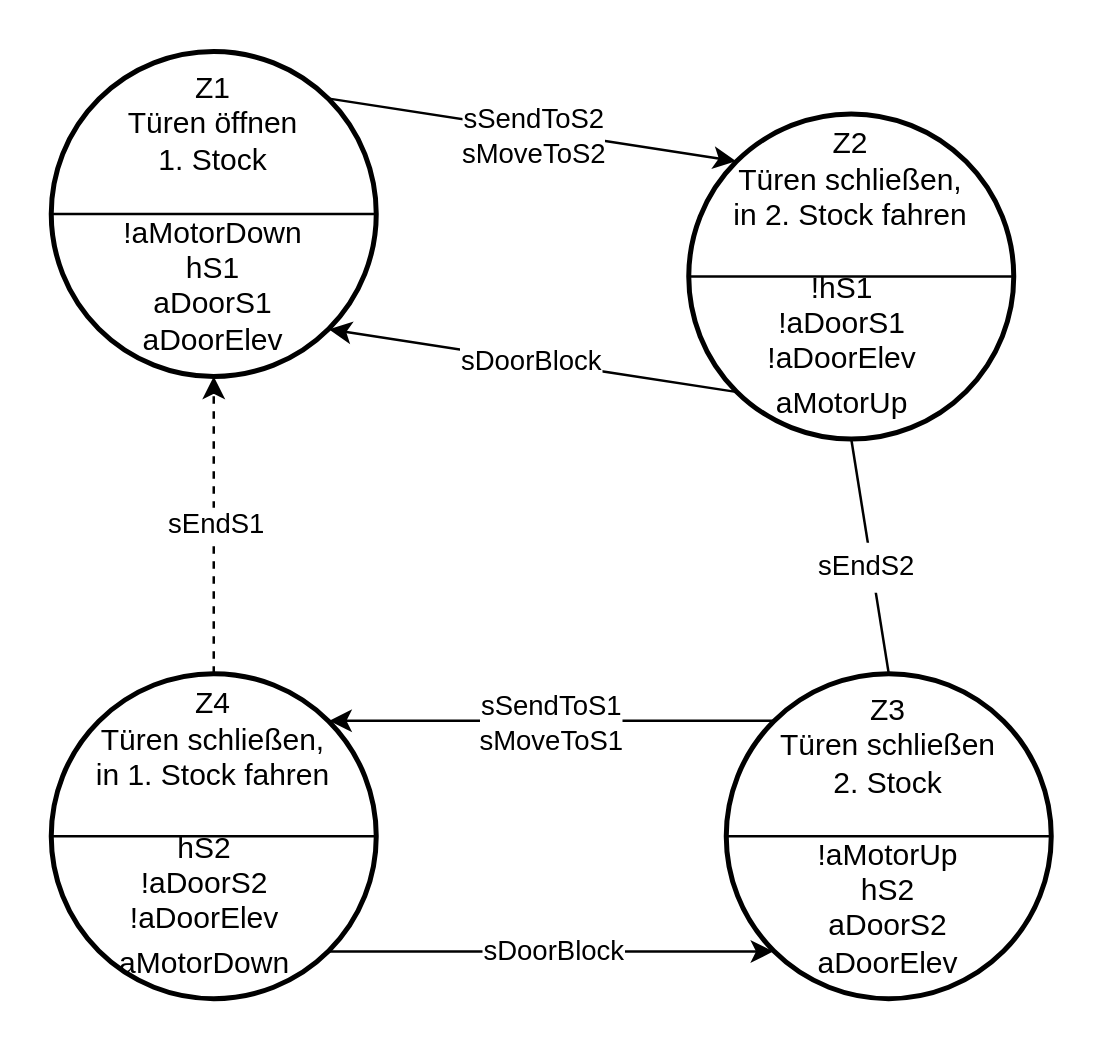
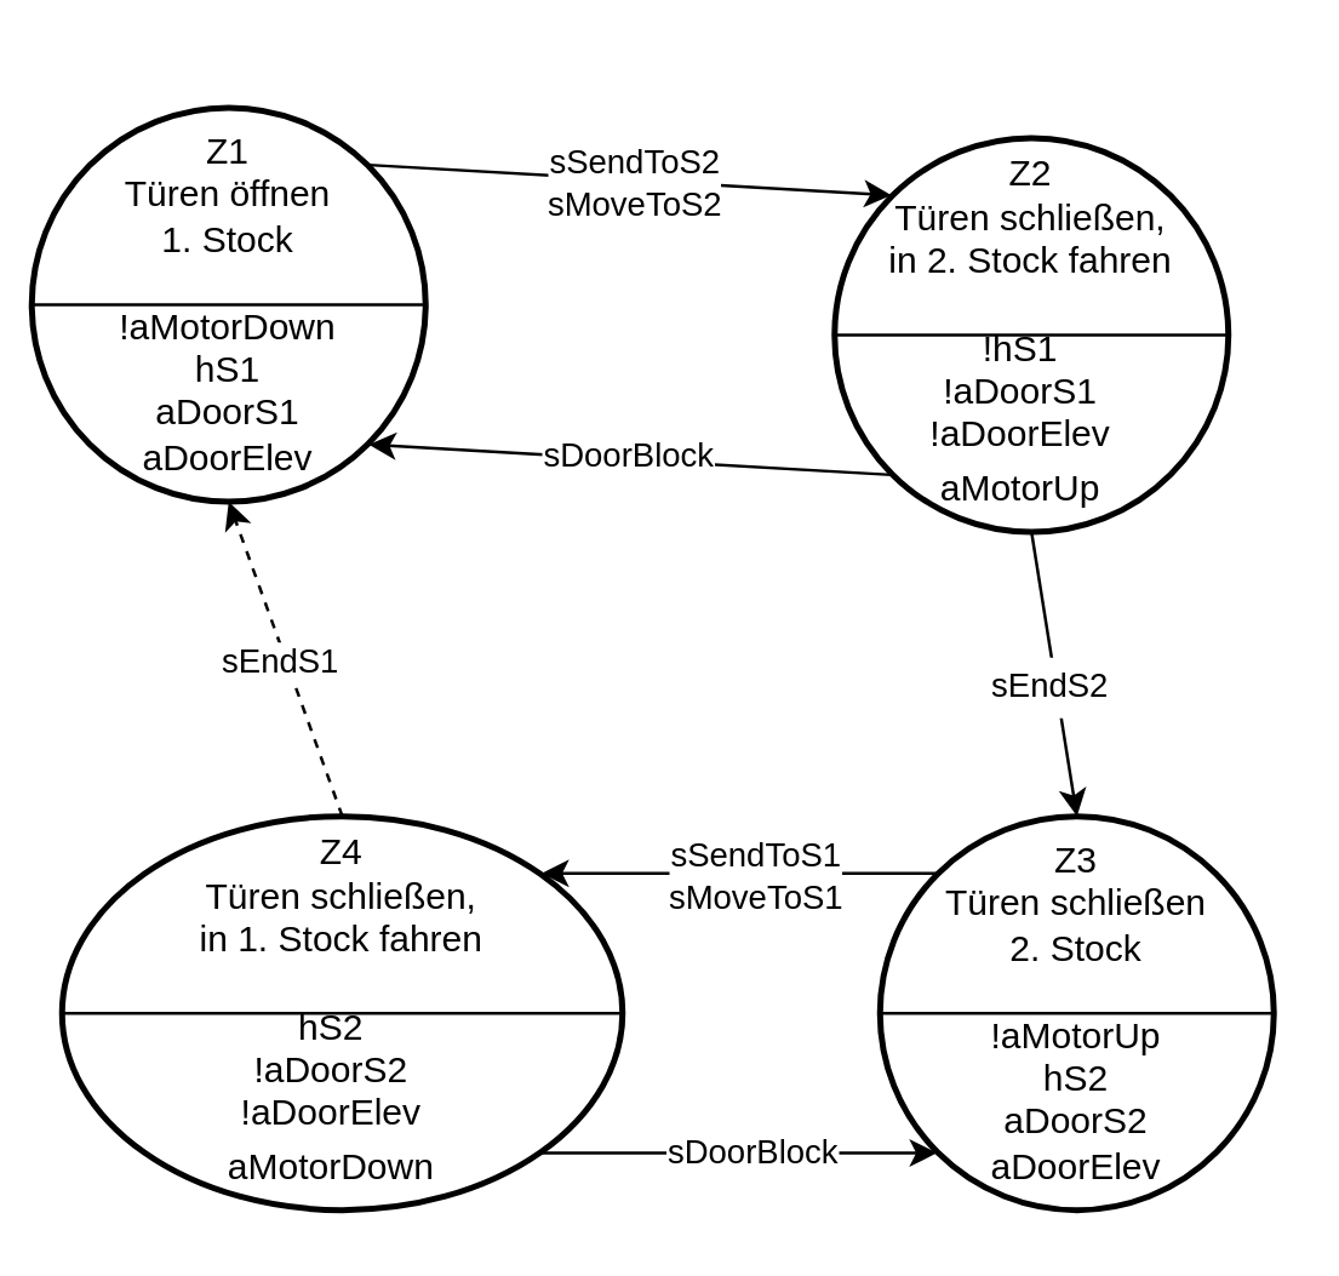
- <mxCell id="2" value="Z1&lt;br&gt;Türen öffnen&lt;br&gt;1. Stock&lt;br&gt;&lt;br&gt;&lt;table border=&quot;0&quot; cellpadding=&quot;0&quot; cellspacing=&quot;0&quot; width=&quot;87&quot; style=&quot;border-collapse: collapse ; width: 65pt&quot;&gt;&lt;tbody&gt;&lt;tr style=&quot;height: 15.0pt&quot;&gt;  &lt;td height=&quot;20&quot; width=&quot;87&quot; style=&quot;height: 15.0pt ; width: 65pt&quot;&gt;!aMotorDown&lt;br&gt;hS1&lt;br&gt;aDoorS1&lt;br&gt;aDoorElev&lt;br&gt;&lt;/td&gt;&lt;/tr&gt;&lt;/tbody&gt;&lt;/table&gt;" style="strokeWidth=2;html=1;shape=mxgraph.flowchart.start_2;whiteSpace=wrap;" vertex="1" parent="1"><mxGeometry x="20" y="20" width="130" height="130" as="geometry" /></mxCell>
+ <mxCell id="2" value="Z1&lt;br&gt;Türen öffnen&lt;br&gt;1. Stock&lt;br&gt;&lt;br&gt;&lt;table border=&quot;0&quot; cellpadding=&quot;0&quot; cellspacing=&quot;0&quot; width=&quot;87&quot; style=&quot;border-collapse: collapse ; width: 65pt&quot;&gt;&lt;tbody&gt;&lt;tr style=&quot;height: 15.0pt&quot;&gt;  &lt;td height=&quot;20&quot; width=&quot;87&quot; style=&quot;height: 15.0pt ; width: 65pt&quot;&gt;!aMotorDown&lt;br&gt;hS1&lt;br&gt;aDoorS1&lt;br&gt;aDoorElev&lt;br&gt;&lt;/td&gt;&lt;/tr&gt;&lt;/tbody&gt;&lt;/table&gt;" style="strokeWidth=2;html=1;shape=mxgraph.flowchart.start_2;whiteSpace=wrap;" vertex="1" parent="1"><mxGeometry x="10" y="35" width="130" height="130" as="geometry" /></mxCell>
- <mxCell id="10" value="" style="endArrow=none;html=1;rounded=0;exitX=0.5;exitY=1;exitDx=0;exitDy=0;exitPerimeter=0;entryX=0.5;entryY=0;entryDx=0;entryDy=0;entryPerimeter=0;" edge="1" parent="1" source="5" target="12"><mxGeometry width="50" height="50" relative="1" as="geometry"><mxPoint x="290" y="358.85" as="sourcePoint" /><mxPoint x="585" y="308.85" as="targetPoint" /></mxGeometry></mxCell>
+ <mxCell id="10" value="" style="endArrow=classic;html=1;rounded=0;exitX=0.5;exitY=1;exitDx=0;exitDy=0;exitPerimeter=0;entryX=0.5;entryY=0;entryDx=0;entryDy=0;entryPerimeter=0;" edge="1" parent="1" source="5" target="12"><mxGeometry width="50" height="50" relative="1" as="geometry"><mxPoint x="290" y="358.85" as="sourcePoint" /><mxPoint x="585" y="308.85" as="targetPoint" /></mxGeometry></mxCell>
- <mxCell id="13" value="Z4&lt;br&gt;Türen schließen,&lt;br&gt;in 1. Stock fahren&lt;br&gt;&lt;br&gt;&lt;table border=&quot;0&quot; cellpadding=&quot;0&quot; cellspacing=&quot;0&quot; width=&quot;87&quot; style=&quot;border-collapse: collapse ; width: 65pt&quot;&gt;&lt;tbody&gt;&lt;tr style=&quot;height: 15.0pt&quot;&gt;  &lt;td height=&quot;20&quot; width=&quot;87&quot; style=&quot;height: 15.0pt ; width: 65pt&quot;&gt;hS2&lt;br&gt;!aDoorS2&lt;br&gt;!aDoorElev&lt;br&gt;&lt;table border=&quot;0&quot; cellpadding=&quot;0&quot; cellspacing=&quot;0&quot; width=&quot;87&quot; style=&quot;border-collapse: collapse ; width: 65pt&quot;&gt;&lt;tbody&gt;&lt;tr style=&quot;height: 15.0pt&quot;&gt;  &lt;td height=&quot;20&quot; width=&quot;87&quot; style=&quot;height: 15.0pt ; width: 65pt&quot;&gt;aMotorDown&lt;/td&gt;&lt;/tr&gt;&lt;/tbody&gt;&lt;/table&gt;&lt;/td&gt;&lt;/tr&gt;&lt;/tbody&gt;&lt;/table&gt;" style="strokeWidth=2;html=1;shape=mxgraph.flowchart.start_2;whiteSpace=wrap;" vertex="1" parent="1"><mxGeometry x="20" y="268.85" width="130" height="130" as="geometry" /></mxCell>
+ <mxCell id="13" value="Z4&lt;br&gt;Türen schließen,&lt;br&gt;in 1. Stock fahren&lt;br&gt;&lt;br&gt;&lt;table border=&quot;0&quot; cellpadding=&quot;0&quot; cellspacing=&quot;0&quot; width=&quot;87&quot; style=&quot;border-collapse: collapse ; width: 65pt&quot;&gt;&lt;tbody&gt;&lt;tr style=&quot;height: 15.0pt&quot;&gt;  &lt;td height=&quot;20&quot; width=&quot;87&quot; style=&quot;height: 15.0pt ; width: 65pt&quot;&gt;hS2&lt;br&gt;!aDoorS2&lt;br&gt;!aDoorElev&lt;br&gt;&lt;table border=&quot;0&quot; cellpadding=&quot;0&quot; cellspacing=&quot;0&quot; width=&quot;87&quot; style=&quot;border-collapse: collapse ; width: 65pt&quot;&gt;&lt;tbody&gt;&lt;tr style=&quot;height: 15.0pt&quot;&gt;  &lt;td height=&quot;20&quot; width=&quot;87&quot; style=&quot;height: 15.0pt ; width: 65pt&quot;&gt;aMotorDown&lt;/td&gt;&lt;/tr&gt;&lt;/tbody&gt;&lt;/table&gt;&lt;/td&gt;&lt;/tr&gt;&lt;/tbody&gt;&lt;/table&gt;" style="strokeWidth=2;html=1;shape=mxgraph.flowchart.start_2;whiteSpace=wrap;" vertex="1" parent="1"><mxGeometry x="20" y="268.85" width="185" height="130" as="geometry" /></mxCell>
